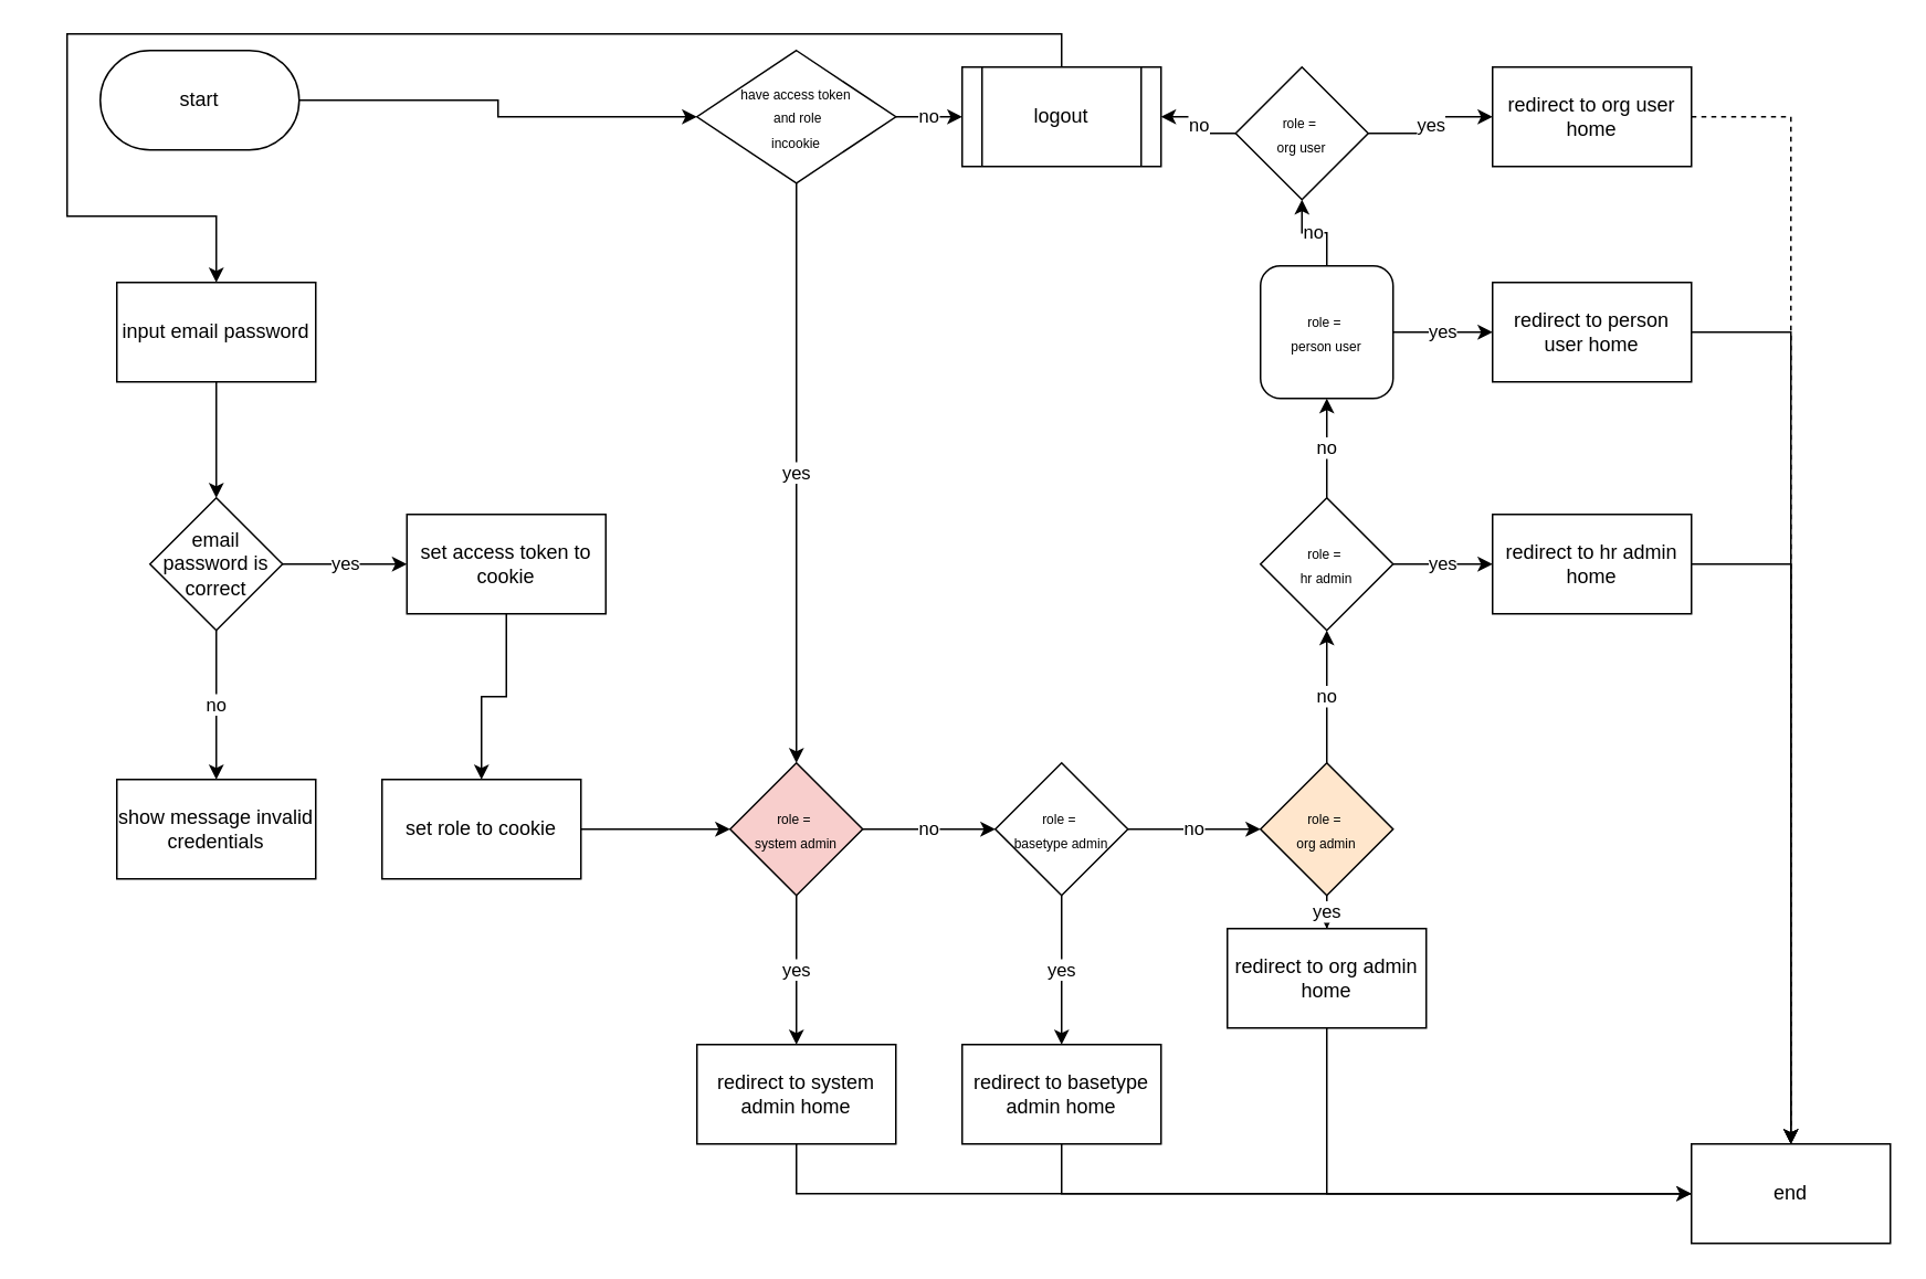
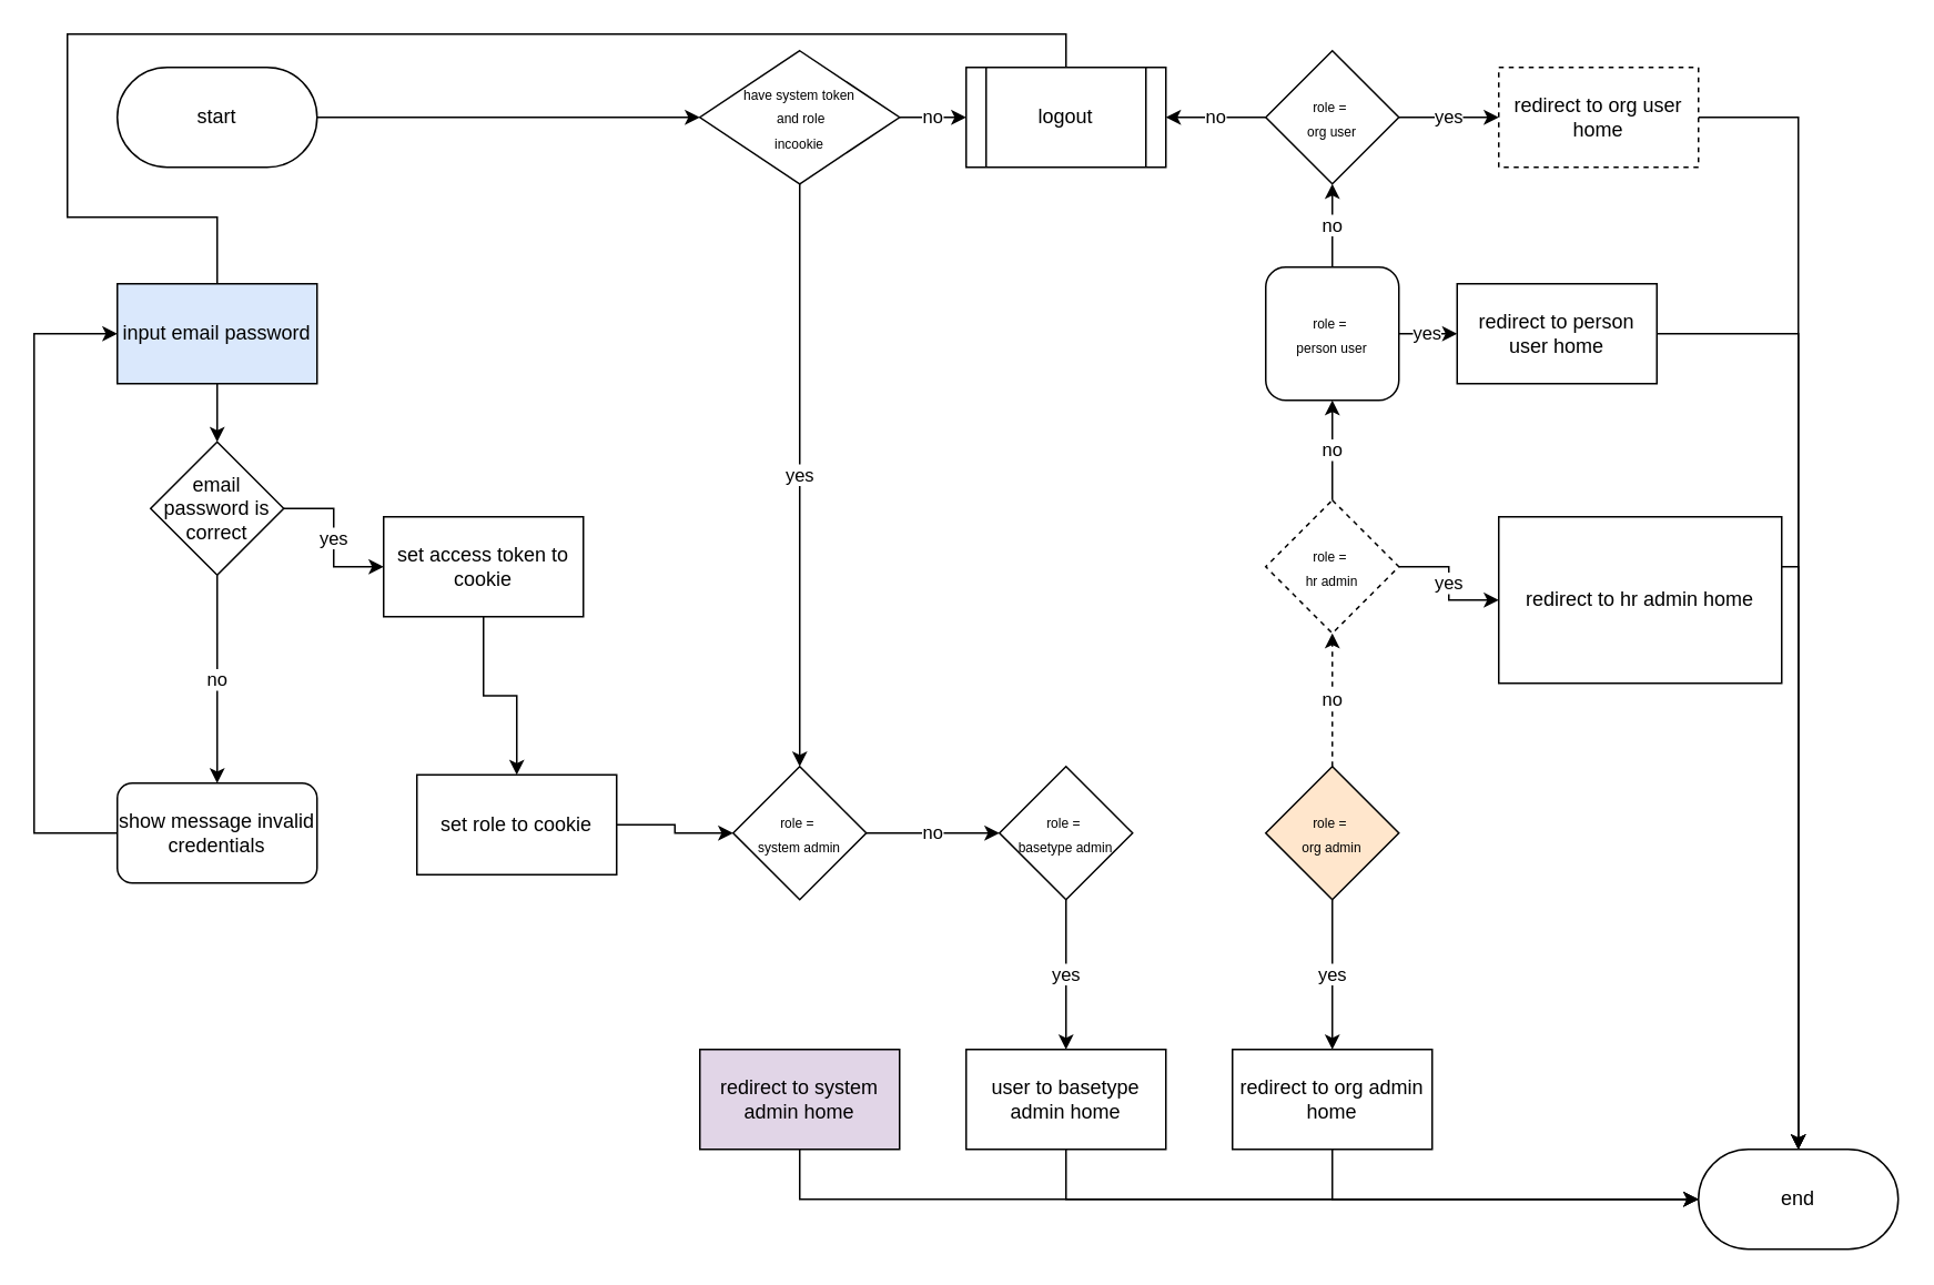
- <mxCell id="17" value="start" style="rounded=1;whiteSpace=wrap;html=1;arcSize=50;" parent="1" vertex="1"><mxGeometry x="60" y="30" width="120" height="60" as="geometry" /></mxCell>
+ <mxCell id="17" value="start" style="rounded=1;whiteSpace=wrap;html=1;arcSize=50;" parent="1" vertex="1"><mxGeometry x="70" y="40" width="120" height="60" as="geometry" /></mxCell>
- <mxCell id="20" value="&lt;span style=&quot;font-size: 8px;&quot;&gt;have access token&lt;/span&gt;&lt;div&gt;&lt;span style=&quot;font-size: 8px;&quot;&gt;&amp;nbsp;and role&lt;/span&gt;&lt;div&gt;&lt;span style=&quot;font-size: 8px;&quot;&gt;incookie&lt;/span&gt;&lt;/div&gt;&lt;/div&gt;" style="rhombus;whiteSpace=wrap;html=1;rounded=0;" parent="1" vertex="1"><mxGeometry x="420" y="30" width="120" height="80" as="geometry" /></mxCell>
+ <mxCell id="20" value="&lt;span style=&quot;font-size: 8px;&quot;&gt;have system token&lt;/span&gt;&lt;div&gt;&lt;span style=&quot;font-size: 8px;&quot;&gt;&amp;nbsp;and role&lt;/span&gt;&lt;div&gt;&lt;span style=&quot;font-size: 8px;&quot;&gt;incookie&lt;/span&gt;&lt;/div&gt;&lt;/div&gt;" style="rhombus;whiteSpace=wrap;html=1;rounded=0;" parent="1" vertex="1"><mxGeometry x="420" y="30" width="120" height="80" as="geometry" /></mxCell>
- <mxCell id="47" value="redirect to org user home" style="whiteSpace=wrap;html=1;rounded=0;" parent="1" vertex="1"><mxGeometry x="900" y="40" width="120" height="60" as="geometry" /></mxCell>
+ <mxCell id="47" value="redirect to org user home" style="whiteSpace=wrap;html=1;rounded=0;dashed=1;" parent="1" vertex="1"><mxGeometry x="900" y="40" width="120" height="60" as="geometry" /></mxCell>
- <mxCell id="35" value="&lt;font style=&quot;font-size: 8px;&quot;&gt;role =&amp;nbsp;&lt;/font&gt;&lt;div&gt;&lt;span style=&quot;font-size: 8px;&quot;&gt;org user&lt;/span&gt;&lt;/div&gt;" style="rhombus;whiteSpace=wrap;html=1;rounded=0;" parent="1" vertex="1"><mxGeometry x="745" y="40" width="80" height="80" as="geometry" /></mxCell>
+ <mxCell id="35" value="&lt;font style=&quot;font-size: 8px;&quot;&gt;role =&amp;nbsp;&lt;/font&gt;&lt;div&gt;&lt;span style=&quot;font-size: 8px;&quot;&gt;org user&lt;/span&gt;&lt;/div&gt;" style="rhombus;whiteSpace=wrap;html=1;rounded=0;" parent="1" vertex="1"><mxGeometry x="760" y="30" width="80" height="80" as="geometry" /></mxCell>
- <mxCell id="46" style="edgeStyle=orthogonalEdgeStyle;rounded=0;orthogonalLoop=1;jettySize=auto;html=1;dashed=1;" parent="1" source="47" target="48" edge="1"><mxGeometry relative="1" as="geometry"><Array as="points"><mxPoint x="1080" y="70" /></Array></mxGeometry></mxCell>
+ <mxCell id="46" style="edgeStyle=orthogonalEdgeStyle;rounded=0;orthogonalLoop=1;jettySize=auto;html=1;" parent="1" source="47" target="48" edge="1"><mxGeometry relative="1" as="geometry"><Array as="points"><mxPoint x="1080" y="70" /></Array></mxGeometry></mxCell>
- <mxCell id="49" style="edgeStyle=orthogonalEdgeStyle;rounded=0;orthogonalLoop=1;jettySize=auto;html=1;" parent="1" source="50" target="3" edge="1"><mxGeometry relative="1" as="geometry"><Array as="points"><mxPoint x="640" y="20" /><mxPoint x="40" y="20" /><mxPoint x="40" y="130" /><mxPoint x="130" y="130" /></Array></mxGeometry></mxCell>
+ <mxCell id="49" style="edgeStyle=orthogonalEdgeStyle;rounded=0;orthogonalLoop=1;jettySize=auto;html=1;endArrow=none;" parent="1" source="50" target="3" edge="1"><mxGeometry relative="1" as="geometry"><Array as="points"><mxPoint x="640" y="20" /><mxPoint x="40" y="20" /><mxPoint x="40" y="130" /><mxPoint x="130" y="130" /></Array></mxGeometry></mxCell>
- <mxCell id="3" value="input email password" style="rounded=0;whiteSpace=wrap;html=1;" parent="1" vertex="1"><mxGeometry x="70" y="170" width="120" height="60" as="geometry" /></mxCell>
+ <mxCell id="3" value="input email password" style="rounded=0;whiteSpace=wrap;html=1;fillColor=#dae8fc;" parent="1" vertex="1"><mxGeometry x="70" y="170" width="120" height="60" as="geometry" /></mxCell>
- <mxCell id="45" value="redirect to person user home" style="whiteSpace=wrap;html=1;rounded=0;" parent="1" vertex="1"><mxGeometry x="900" y="170" width="120" height="60" as="geometry" /></mxCell>
+ <mxCell id="45" value="redirect to person user home" style="whiteSpace=wrap;html=1;rounded=0;" parent="1" vertex="1"><mxGeometry x="875" y="170" width="120" height="60" as="geometry" /></mxCell>
- <mxCell id="6" value="email password is correct" style="rhombus;whiteSpace=wrap;html=1;rounded=0;" parent="1" vertex="1"><mxGeometry x="90" y="300" width="80" height="80" as="geometry" /></mxCell>
+ <mxCell id="6" value="email password is correct" style="rhombus;whiteSpace=wrap;html=1;rounded=0;" parent="1" vertex="1"><mxGeometry x="90" y="265" width="80" height="80" as="geometry" /></mxCell>
- <mxCell id="10" value="set access token to cookie" style="whiteSpace=wrap;html=1;rounded=0;" parent="1" vertex="1"><mxGeometry x="245" y="310" width="120" height="60" as="geometry" /></mxCell>
+ <mxCell id="10" value="set access token to cookie" style="whiteSpace=wrap;html=1;rounded=0;" parent="1" vertex="1"><mxGeometry x="230" y="310" width="120" height="60" as="geometry" /></mxCell>
- <mxCell id="29" value="&lt;font style=&quot;font-size: 8px;&quot;&gt;role =&amp;nbsp;&lt;/font&gt;&lt;div&gt;&lt;font style=&quot;font-size: 8px;&quot;&gt;hr admin&lt;/font&gt;&lt;/div&gt;" style="rhombus;whiteSpace=wrap;html=1;rounded=0;" parent="1" vertex="1"><mxGeometry x="760" y="300" width="80" height="80" as="geometry" /></mxCell>
+ <mxCell id="29" value="&lt;font style=&quot;font-size: 8px;&quot;&gt;role =&amp;nbsp;&lt;/font&gt;&lt;div&gt;&lt;font style=&quot;font-size: 8px;&quot;&gt;hr admin&lt;/font&gt;&lt;/div&gt;" style="rhombus;whiteSpace=wrap;html=1;rounded=0;dashed=1;" parent="1" vertex="1"><mxGeometry x="760" y="300" width="80" height="80" as="geometry" /></mxCell>
- <mxCell id="43" value="redirect to hr admin home" style="whiteSpace=wrap;html=1;rounded=0;" parent="1" vertex="1"><mxGeometry x="900" y="310" width="120" height="60" as="geometry" /></mxCell>
+ <mxCell id="43" value="redirect to hr admin home" style="whiteSpace=wrap;html=1;rounded=0;" parent="1" vertex="1"><mxGeometry x="900" y="310" width="170" height="100" as="geometry" /></mxCell>
+ <mxCell id="7" style="edgeStyle=orthogonalEdgeStyle;rounded=0;orthogonalLoop=1;jettySize=auto;html=1;" parent="1" source="8" target="3" edge="1"><mxGeometry relative="1" as="geometry"><Array as="points"><mxPoint x="20" y="500" /><mxPoint x="20" y="200" /></Array></mxGeometry></mxCell>
- <mxCell id="24" value="no" style="edgeStyle=orthogonalEdgeStyle;rounded=0;orthogonalLoop=1;jettySize=auto;html=1;" parent="1" source="26" target="29" edge="1"><mxGeometry relative="1" as="geometry" /></mxCell>
+ <mxCell id="24" value="no" style="edgeStyle=orthogonalEdgeStyle;rounded=0;orthogonalLoop=1;jettySize=auto;html=1;dashed=1;" parent="1" source="26" target="29" edge="1"><mxGeometry relative="1" as="geometry" /></mxCell>
- <mxCell id="8" value="show message invalid credentials" style="whiteSpace=wrap;html=1;rounded=0;" parent="1" vertex="1"><mxGeometry x="70" y="470" width="120" height="60" as="geometry" /></mxCell>
+ <mxCell id="8" value="show message invalid credentials" style="whiteSpace=wrap;html=1;rounded=1;" parent="1" vertex="1"><mxGeometry x="70" y="470" width="120" height="60" as="geometry" /></mxCell>
- <mxCell id="12" value="set role to cookie" style="whiteSpace=wrap;html=1;rounded=0;" parent="1" vertex="1"><mxGeometry x="230" y="470" width="120" height="60" as="geometry" /></mxCell>
+ <mxCell id="12" value="set role to cookie" style="whiteSpace=wrap;html=1;rounded=0;" parent="1" vertex="1"><mxGeometry x="250" y="465" width="120" height="60" as="geometry" /></mxCell>
- <mxCell id="15" value="&lt;font style=&quot;font-size: 8px;&quot;&gt;role =&amp;nbsp;&lt;/font&gt;&lt;div&gt;&lt;font style=&quot;font-size: 8px;&quot;&gt;system admin&lt;/font&gt;&lt;/div&gt;" style="rhombus;whiteSpace=wrap;html=1;rounded=0;fillColor=#f8cecc;" parent="1" vertex="1"><mxGeometry x="440" y="460" width="80" height="80" as="geometry" /></mxCell>
+ <mxCell id="15" value="&lt;font style=&quot;font-size: 8px;&quot;&gt;role =&amp;nbsp;&lt;/font&gt;&lt;div&gt;&lt;font style=&quot;font-size: 8px;&quot;&gt;system admin&lt;/font&gt;&lt;/div&gt;" style="rhombus;whiteSpace=wrap;html=1;rounded=0;" parent="1" vertex="1"><mxGeometry x="440" y="460" width="80" height="80" as="geometry" /></mxCell>
- <mxCell id="21" value="no" style="edgeStyle=orthogonalEdgeStyle;rounded=0;orthogonalLoop=1;jettySize=auto;html=1;" parent="1" source="23" target="26" edge="1"><mxGeometry relative="1" as="geometry" /></mxCell>
- <mxCell id="14" value="yes" style="edgeStyle=orthogonalEdgeStyle;rounded=0;orthogonalLoop=1;jettySize=auto;html=1;" parent="1" source="15" target="37" edge="1"><mxGeometry relative="1" as="geometry" /></mxCell>
- <mxCell id="41" value="redirect to org admin home" style="whiteSpace=wrap;html=1;rounded=0;" parent="1" vertex="1"><mxGeometry x="740" y="560" width="120" height="60" as="geometry" /></mxCell>
+ <mxCell id="41" value="redirect to org admin home" style="whiteSpace=wrap;html=1;rounded=0;" parent="1" vertex="1"><mxGeometry x="740" y="630" width="120" height="60" as="geometry" /></mxCell>
- <mxCell id="37" value="redirect to system admin home" style="whiteSpace=wrap;html=1;rounded=0;" parent="1" vertex="1"><mxGeometry x="420" y="630" width="120" height="60" as="geometry" /></mxCell>
+ <mxCell id="37" value="redirect to system admin home" style="whiteSpace=wrap;html=1;rounded=0;fillColor=#e1d5e7;" parent="1" vertex="1"><mxGeometry x="420" y="630" width="120" height="60" as="geometry" /></mxCell>
- <mxCell id="39" value="redirect to basetype admin home" style="whiteSpace=wrap;html=1;rounded=0;" parent="1" vertex="1"><mxGeometry x="580" y="630" width="120" height="60" as="geometry" /></mxCell>
+ <mxCell id="39" value="user to basetype admin home" style="whiteSpace=wrap;html=1;rounded=0;" parent="1" vertex="1"><mxGeometry x="580" y="630" width="120" height="60" as="geometry" /></mxCell>
- <mxCell id="36" style="edgeStyle=orthogonalEdgeStyle;rounded=0;orthogonalLoop=1;jettySize=auto;html=1;endArrow=none;" parent="1" source="37" target="48" edge="1"><mxGeometry relative="1" as="geometry"><Array as="points"><mxPoint x="480" y="720" /></Array></mxGeometry></mxCell>
+ <mxCell id="36" style="edgeStyle=orthogonalEdgeStyle;rounded=0;orthogonalLoop=1;jettySize=auto;html=1;" parent="1" source="37" target="48" edge="1"><mxGeometry relative="1" as="geometry"><Array as="points"><mxPoint x="480" y="720" /></Array></mxGeometry></mxCell>
- <mxCell id="48" value="end" style="whiteSpace=wrap;html=1;arcSize=50;rounded=0;" parent="1" vertex="1"><mxGeometry x="1020" y="690" width="120" height="60" as="geometry" /></mxCell>
+ <mxCell id="48" value="end" style="rounded=1;whiteSpace=wrap;html=1;arcSize=50;" parent="1" vertex="1"><mxGeometry x="1020" y="690" width="120" height="60" as="geometry" /></mxCell>
